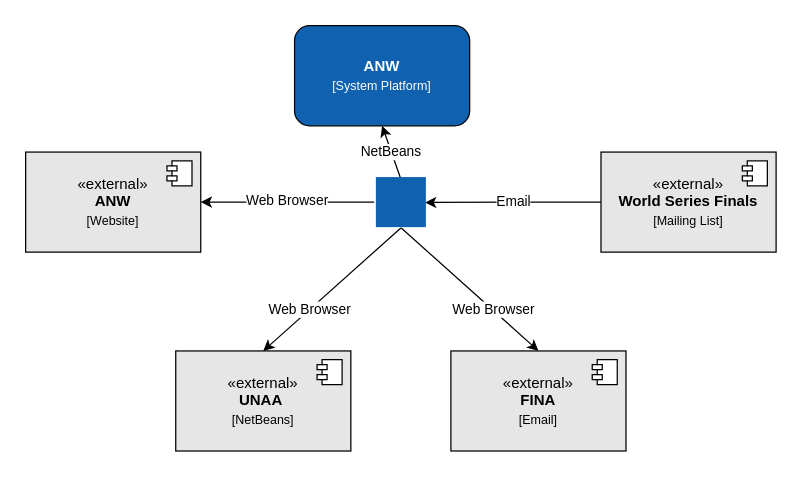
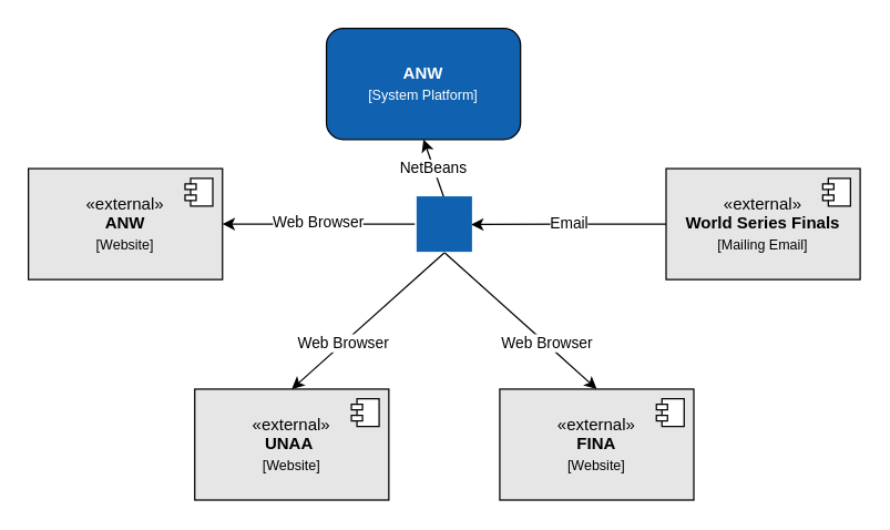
- <mxCell id="13" value="&lt;font&gt;«&lt;/font&gt;external»&lt;br&gt;&lt;div&gt;&lt;b&gt;World Series Finals&lt;br&gt;&lt;/b&gt;&lt;div&gt;&lt;font style=&quot;font-size: 10px;&quot;&gt;[Mailing List]&lt;/font&gt;&lt;/div&gt;&lt;/div&gt;" style="html=1;dropTarget=0;whiteSpace=wrap;fillColor=#E6E6E6;" vertex="1" parent="1"><mxGeometry x="480" y="121" width="140" height="80" as="geometry" /></mxCell>
+ <mxCell id="13" value="&lt;font&gt;«&lt;/font&gt;external»&lt;br&gt;&lt;div&gt;&lt;b&gt;World Series Finals&lt;br&gt;&lt;/b&gt;&lt;div&gt;&lt;font style=&quot;font-size: 10px;&quot;&gt;[Mailing Email]&lt;/font&gt;&lt;/div&gt;&lt;/div&gt;" style="html=1;dropTarget=0;whiteSpace=wrap;fillColor=#E6E6E6;" vertex="1" parent="1"><mxGeometry x="480" y="121" width="140" height="80" as="geometry" /></mxCell>
- <mxCell id="3" value="&lt;font&gt;«&lt;/font&gt;external»&lt;br&gt;&lt;b&gt;UNAA&amp;nbsp;&lt;/b&gt;&lt;div&gt;&lt;font style=&quot;font-size: 10px;&quot;&gt;[NetBeans]&lt;/font&gt;&lt;/div&gt;" style="html=1;dropTarget=0;whiteSpace=wrap;fillColor=#E6E6E6;" parent="1" vertex="1"><mxGeometry x="140" y="280" width="140" height="80" as="geometry" /></mxCell>
+ <mxCell id="3" value="&lt;font&gt;«&lt;/font&gt;external»&lt;br&gt;&lt;b&gt;UNAA&amp;nbsp;&lt;/b&gt;&lt;div&gt;&lt;font style=&quot;font-size: 10px;&quot;&gt;[Website]&lt;/font&gt;&lt;/div&gt;" style="html=1;dropTarget=0;whiteSpace=wrap;fillColor=#E6E6E6;" parent="1" vertex="1"><mxGeometry x="140" y="280" width="140" height="80" as="geometry" /></mxCell>
- <mxCell id="6" value="&lt;font&gt;«&lt;/font&gt;external»&lt;br&gt;&lt;b&gt;FINA&lt;/b&gt;&lt;div&gt;&lt;font style=&quot;font-size: 10px;&quot;&gt;[Email]&lt;/font&gt;&lt;/div&gt;" style="html=1;dropTarget=0;whiteSpace=wrap;fillColor=#E6E6E6;" parent="1" vertex="1"><mxGeometry x="360" y="280" width="140" height="80" as="geometry" /></mxCell>
+ <mxCell id="6" value="&lt;font&gt;«&lt;/font&gt;external»&lt;br&gt;&lt;b&gt;FINA&lt;/b&gt;&lt;div&gt;&lt;font style=&quot;font-size: 10px;&quot;&gt;[Website]&lt;/font&gt;&lt;/div&gt;" style="html=1;dropTarget=0;whiteSpace=wrap;fillColor=#E6E6E6;" parent="1" vertex="1"><mxGeometry x="360" y="280" width="140" height="80" as="geometry" /></mxCell>
